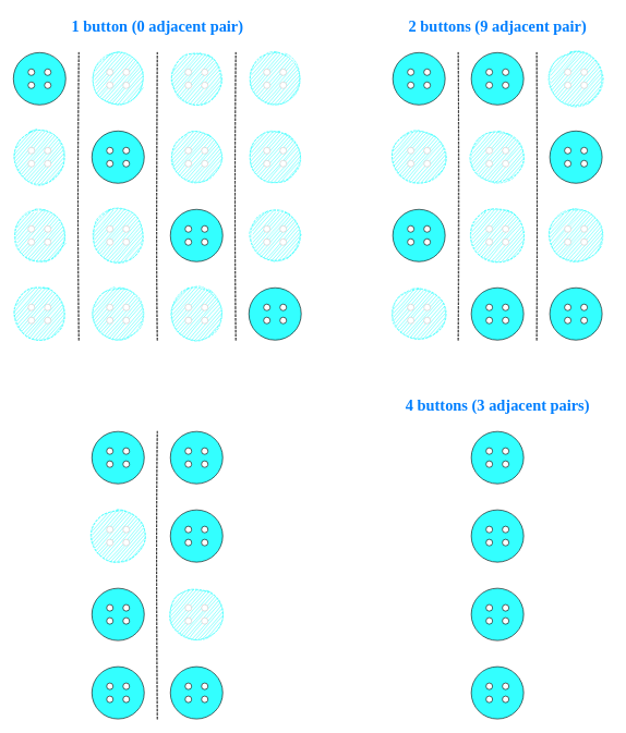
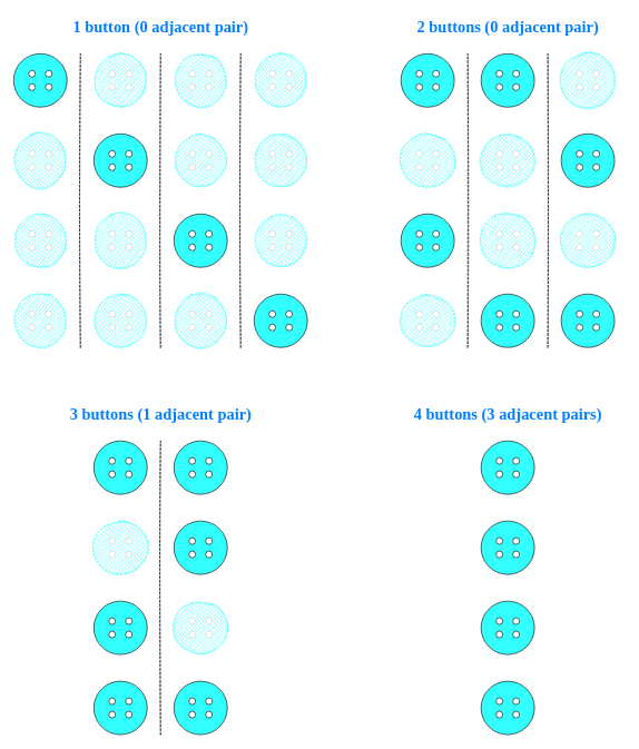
- <mxCell id="108" value="&lt;font style=&quot;font-size: 24px;&quot; face=&quot;Comic Sans MS&quot;&gt;&lt;b&gt;2 buttons (9 adjacent pair)&lt;/b&gt;&lt;/font&gt;" style="text;html=1;align=center;verticalAlign=middle;resizable=0;points=[];autosize=1;strokeColor=none;fillColor=none;labelBackgroundColor=none;fontColor=#007FFF;" vertex="1" parent="1"><mxGeometry x="590" y="20" width="340" height="40" as="geometry" /></mxCell>
+ <mxCell id="108" value="&lt;font style=&quot;font-size: 24px;&quot; face=&quot;Comic Sans MS&quot;&gt;&lt;b&gt;2 buttons (0 adjacent pair)&lt;/b&gt;&lt;/font&gt;" style="text;html=1;align=center;verticalAlign=middle;resizable=0;points=[];autosize=1;strokeColor=none;fillColor=none;labelBackgroundColor=none;fontColor=#007FFF;" vertex="1" parent="1"><mxGeometry x="590" y="20" width="340" height="40" as="geometry" /></mxCell>
+ <mxCell id="183" value="&lt;font style=&quot;font-size: 24px;&quot; face=&quot;Comic Sans MS&quot;&gt;&lt;b&gt;3 buttons (1 adjacent pair)&lt;/b&gt;&lt;/font&gt;" style="text;html=1;align=center;verticalAlign=middle;resizable=0;points=[];autosize=1;strokeColor=none;fillColor=none;labelBackgroundColor=none;fontColor=#007FFF;" vertex="1" parent="1"><mxGeometry x="70" y="600" width="340" height="40" as="geometry" /></mxCell>
